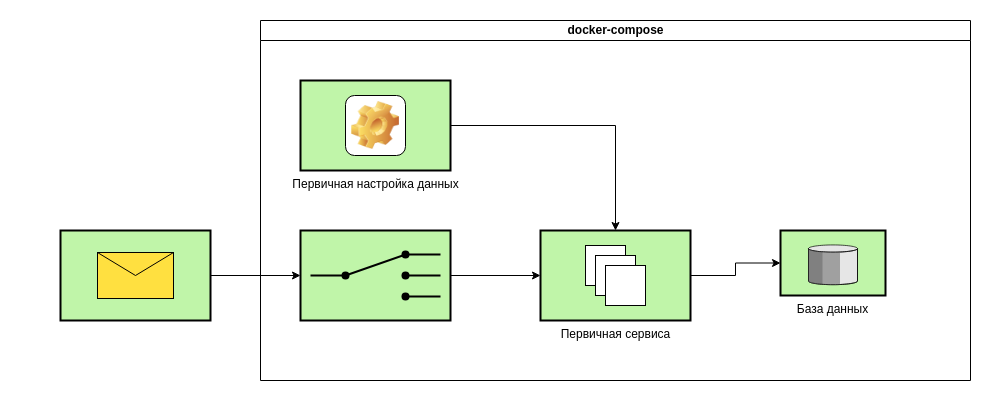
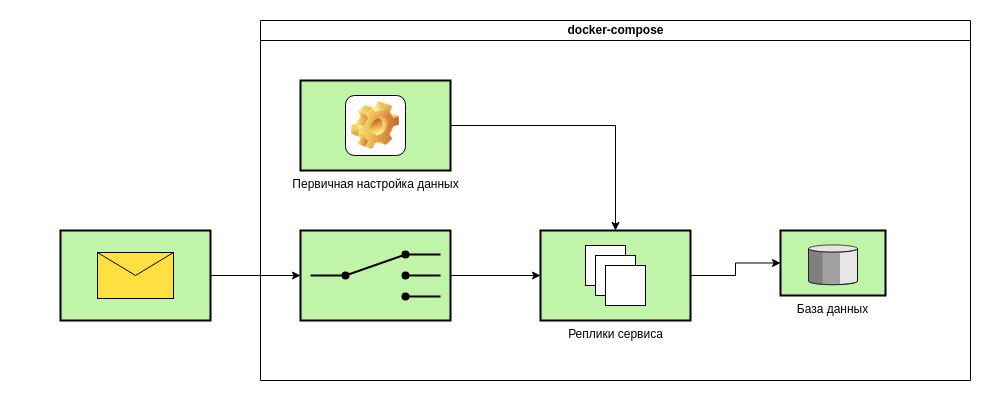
- <mxCell id="14" value="&lt;font style=&quot;font-size: 12px&quot;&gt;Первичная сервиса&lt;/font&gt;" style="text;strokeColor=none;fillColor=none;html=1;fontSize=24;fontStyle=0;verticalAlign=middle;align=center;" vertex="1" parent="6"><mxGeometry x="-40" y="90" width="230" height="20" as="geometry" /></mxCell>
+ <mxCell id="14" value="&lt;font style=&quot;font-size: 12px&quot;&gt;Реплики сервиса&lt;/font&gt;" style="text;strokeColor=none;fillColor=none;html=1;fontSize=24;fontStyle=0;verticalAlign=middle;align=center;" vertex="1" parent="6"><mxGeometry x="-40" y="90" width="230" height="20" as="geometry" /></mxCell>
